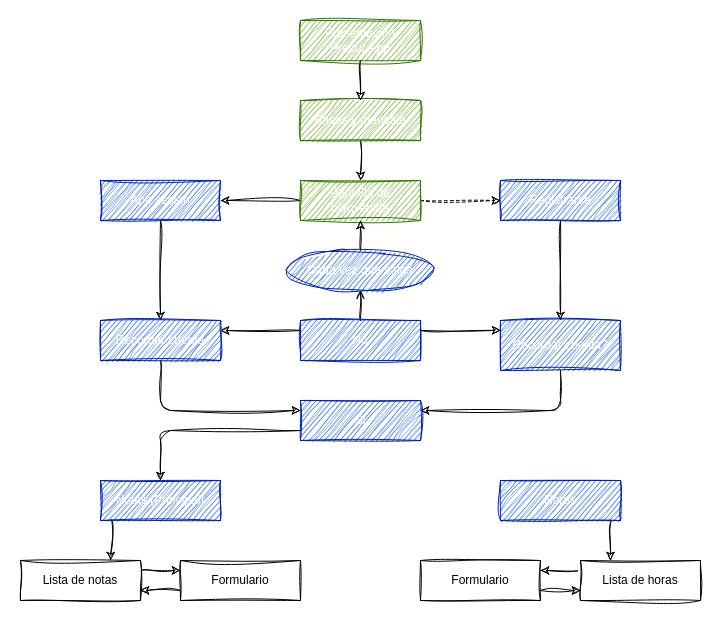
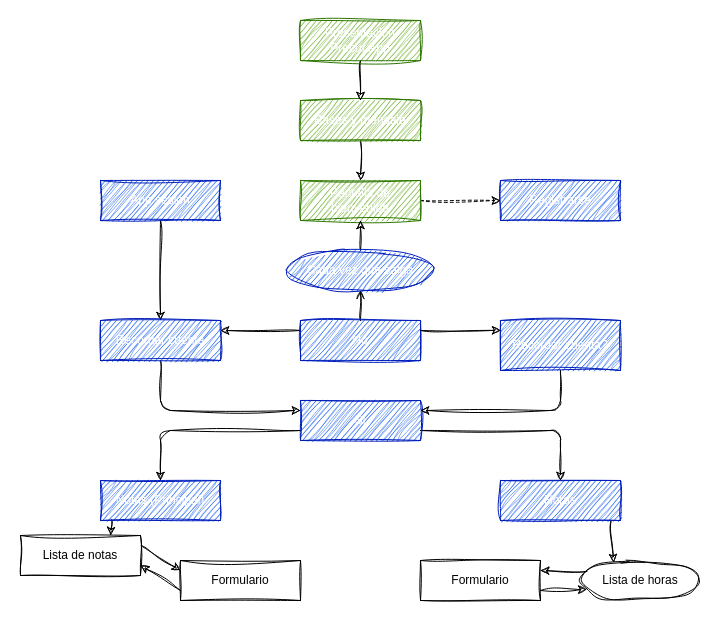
- <mxCell id="10" value="" style="edgeStyle=none;html=1;sketch=1;curveFitting=1;jiggle=2;" parent="1" source="12" target="3" edge="1"><mxGeometry relative="1" as="geometry" /></mxCell>
- <mxCell id="4" value="" style="edgeStyle=none;html=1;sketch=1;curveFitting=1;jiggle=2;" parent="1" source="5" target="23" edge="1"><mxGeometry relative="1" as="geometry" /></mxCell>
+ <mxCell id="16" value="" style="edgeStyle=none;html=1;exitX=1;exitY=0.75;exitDx=0;exitDy=0;entryX=0.5;entryY=0;entryDx=0;entryDy=0;sketch=1;curveFitting=1;jiggle=2;" parent="1" source="17" target="27" edge="1"><mxGeometry relative="1" as="geometry"><Array as="points"><mxPoint x="560" y="430" /></Array></mxGeometry></mxCell>
- <mxCell id="29" value="Lista de notas" style="whiteSpace=wrap;html=1;sketch=1;curveFitting=1;jiggle=2;" parent="1" vertex="1"><mxGeometry x="20" y="560" width="120" height="40" as="geometry" /></mxCell>
+ <mxCell id="29" value="Lista de notas" style="whiteSpace=wrap;html=1;sketch=1;curveFitting=1;jiggle=2;" parent="1" vertex="1"><mxGeometry x="20" y="535" width="120" height="40" as="geometry" /></mxCell>
- <mxCell id="33" value="Lista de horas" style="whiteSpace=wrap;html=1;sketch=1;curveFitting=1;jiggle=2;" parent="1" vertex="1"><mxGeometry x="580" y="560" width="120" height="40" as="geometry" /></mxCell>
+ <mxCell id="33" value="Lista de horas" style="ellipse;whiteSpace=wrap;html=1;sketch=1;curveFitting=1;jiggle=2;" parent="1" vertex="1"><mxGeometry x="580" y="560" width="120" height="40" as="geometry" /></mxCell>
